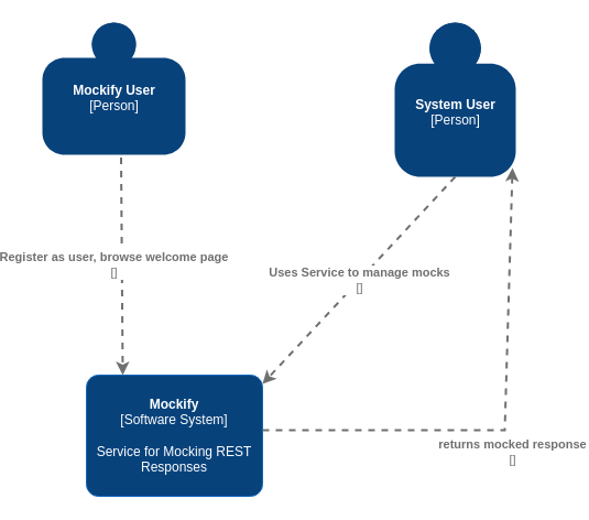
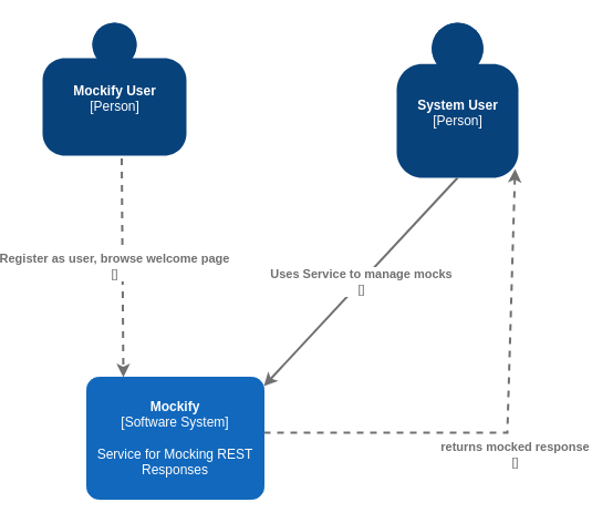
- <mxCell id="6" value="&lt;div style=&quot;text-align: left&quot;&gt;&lt;div style=&quot;text-align: center&quot;&gt;&lt;b&gt;Uses Service to manage mocks&lt;/b&gt;&lt;/div&gt;&lt;div style=&quot;text-align: center&quot;&gt;[]&lt;/div&gt;&lt;/div&gt;" style="edgeStyle=none;rounded=0;html=1;entryX=1;entryY=0.073;jettySize=auto;orthogonalLoop=1;strokeColor=#707070;strokeWidth=2;fontColor=#707070;jumpStyle=none;dashed=1;metaEdit=1;metaData={&quot;c4Type&quot;:{&quot;editable&quot;:false}};entryDx=0;entryDy=0;entryPerimeter=0;exitX=0.5;exitY=1;exitDx=0;exitDy=0;exitPerimeter=0;" edge="1" parent="1" source="5" target="2"><mxGeometry width="160" relative="1" as="geometry"><mxPoint x="280" y="300" as="sourcePoint" /><mxPoint x="440" y="300" as="targetPoint" /></mxGeometry></mxCell>
+ <mxCell id="6" value="&lt;div style=&quot;text-align: left&quot;&gt;&lt;div style=&quot;text-align: center&quot;&gt;&lt;b&gt;Uses Service to manage mocks&lt;/b&gt;&lt;/div&gt;&lt;div style=&quot;text-align: center&quot;&gt;[]&lt;/div&gt;&lt;/div&gt;" style="edgeStyle=none;rounded=0;html=1;entryX=1;entryY=0.073;jettySize=auto;orthogonalLoop=1;strokeColor=#707070;strokeWidth=2;fontColor=#707070;jumpStyle=none;dashed=0;metaEdit=1;metaData={&quot;c4Type&quot;:{&quot;editable&quot;:false}};entryDx=0;entryDy=0;entryPerimeter=0;exitX=0.5;exitY=1;exitDx=0;exitDy=0;exitPerimeter=0;" edge="1" parent="1" source="5" target="2"><mxGeometry width="160" relative="1" as="geometry"><mxPoint x="280" y="300" as="sourcePoint" /><mxPoint x="440" y="300" as="targetPoint" /></mxGeometry></mxCell>
- <mxCell id="2" value="&lt;b&gt;Mockify&lt;/b&gt;&lt;div&gt;[Software System]&lt;/div&gt;&lt;br&gt;&lt;div&gt;Service for Mocking REST Responses&lt;/div&gt;" style="rounded=1;whiteSpace=wrap;html=1;labelBackgroundColor=none;fillColor=#08427b;fontColor=#ffffff;align=center;arcSize=10;strokeColor=#1168BD;metaEdit=1;metaData={&quot;c4Type&quot;:{&quot;editable&quot;:false}};points=[[0.25,0,0],[0.5,0,0],[0.75,0,0],[1,0.25,0],[1,0.5,0],[1,0.75,0],[0.75,1,0],[0.5,1,0],[0.25,1,0],[0,0.75,0],[0,0.5,0],[0,0.25,0]];" parent="1" vertex="1"><mxGeometry x="60" y="340" width="160" height="110.0" as="geometry" /></mxCell>
+ <mxCell id="2" value="&lt;b&gt;Mockify&lt;/b&gt;&lt;div&gt;[Software System]&lt;/div&gt;&lt;br&gt;&lt;div&gt;Service for Mocking REST Responses&lt;/div&gt;" style="rounded=1;whiteSpace=wrap;html=1;labelBackgroundColor=none;fillColor=#1168BD;fontColor=#ffffff;align=center;arcSize=10;strokeColor=#1168BD;metaEdit=1;metaData={&quot;c4Type&quot;:{&quot;editable&quot;:false}};points=[[0.25,0,0],[0.5,0,0],[0.75,0,0],[1,0.25,0],[1,0.5,0],[1,0.75,0],[0.75,1,0],[0.5,1,0],[0.25,1,0],[0,0.75,0],[0,0.5,0],[0,0.25,0]];" parent="1" vertex="1"><mxGeometry x="60" y="340" width="160" height="110.0" as="geometry" /></mxCell>
